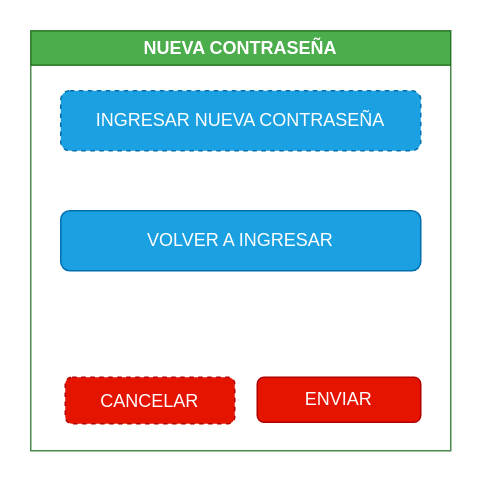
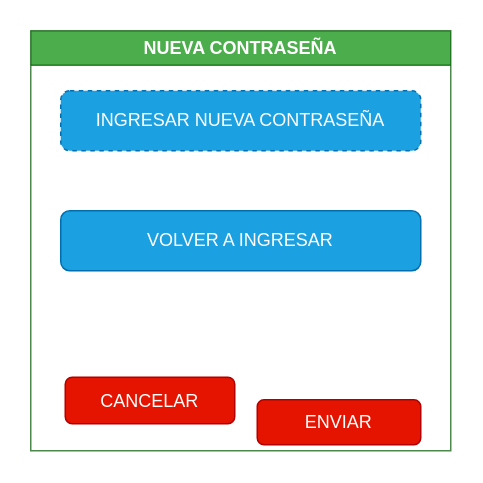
- <mxCell id="5" value="ENVIAR" style="rounded=1;whiteSpace=wrap;html=1;fillColor=#e51400;fontColor=#ffffff;strokeColor=#B20000;" parent="2" vertex="1"><mxGeometry x="151" y="231" width="109" height="30" as="geometry" /></mxCell>
+ <mxCell id="5" value="ENVIAR" style="rounded=1;whiteSpace=wrap;html=1;fillColor=#e51400;fontColor=#ffffff;strokeColor=#B20000;" parent="2" vertex="1"><mxGeometry x="151" y="246" width="109" height="30" as="geometry" /></mxCell>
- <mxCell id="6" value="&lt;div&gt;CANCELAR&lt;/div&gt;" style="rounded=1;whiteSpace=wrap;html=1;fillColor=#e51400;fontColor=#ffffff;strokeColor=#B20000;dashed=1;" vertex="1" parent="2"><mxGeometry x="23" y="231" width="113" height="31" as="geometry" /></mxCell>
+ <mxCell id="6" value="&lt;div&gt;CANCELAR&lt;/div&gt;" style="rounded=1;whiteSpace=wrap;html=1;fillColor=#e51400;fontColor=#ffffff;strokeColor=#B20000;" vertex="1" parent="2"><mxGeometry x="23" y="231" width="113" height="31" as="geometry" /></mxCell>
